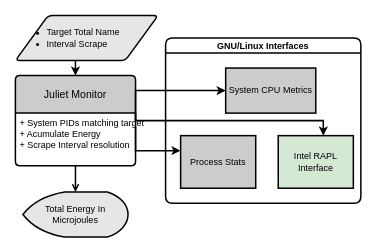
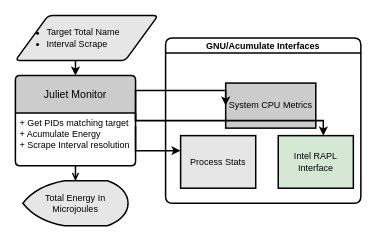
- <mxCell id="6" value="GNU/Linux Interfaces" style="swimlane;startSize=20;horizontal=1;containerType=tree;newEdgeStyle={&quot;edgeStyle&quot;:&quot;elbowEdgeStyle&quot;,&quot;startArrow&quot;:&quot;none&quot;,&quot;endArrow&quot;:&quot;none&quot;};strokeWidth=2;rounded=1;" vertex="1" parent="1"><mxGeometry x="220" y="50" width="260" height="220" as="geometry" /></mxCell>
+ <mxCell id="6" value="GNU/Acumulate Interfaces" style="swimlane;startSize=20;horizontal=1;containerType=tree;newEdgeStyle={&quot;edgeStyle&quot;:&quot;elbowEdgeStyle&quot;,&quot;startArrow&quot;:&quot;none&quot;,&quot;endArrow&quot;:&quot;none&quot;};strokeWidth=2;rounded=1;" vertex="1" parent="1"><mxGeometry x="220" y="50" width="260" height="220" as="geometry" /></mxCell>
- <mxCell id="7" value="System CPU Metrics" style="whiteSpace=wrap;html=1;align=center;treeFolding=1;treeMoving=1;newEdgeStyle={&quot;edgeStyle&quot;:&quot;elbowEdgeStyle&quot;,&quot;startArrow&quot;:&quot;none&quot;,&quot;endArrow&quot;:&quot;none&quot;};strokeWidth=2;gradientColor=none;fillColor=#CCCCCC;fillStyle=auto;" vertex="1" parent="6"><mxGeometry x="80" y="40" width="120" height="60" as="geometry" /></mxCell>
+ <mxCell id="7" value="System CPU Metrics" style="whiteSpace=wrap;html=1;align=center;treeFolding=1;treeMoving=1;newEdgeStyle={&quot;edgeStyle&quot;:&quot;elbowEdgeStyle&quot;,&quot;startArrow&quot;:&quot;none&quot;,&quot;endArrow&quot;:&quot;none&quot;};strokeWidth=2;gradientColor=none;fillColor=#CCCCCC;fillStyle=auto;" vertex="1" parent="6"><mxGeometry x="80" y="60" width="120" height="60" as="geometry" /></mxCell>
- <mxCell id="3" value="+ System PIDs matching target&lt;br&gt;+ Acumulate Energy&lt;br&gt;+ Scrape Interval resolution" style="align=left;strokeColor=none;fillColor=none;spacingLeft=4;fontSize=12;verticalAlign=top;resizable=0;rotatable=0;part=1;html=1;" vertex="1" parent="2"><mxGeometry y="50" width="160" height="70" as="geometry" /></mxCell>
+ <mxCell id="3" value="+ Get PIDs matching target&lt;br&gt;+ Acumulate Energy&lt;br&gt;+ Scrape Interval resolution" style="align=left;strokeColor=none;fillColor=none;spacingLeft=4;fontSize=12;verticalAlign=top;resizable=0;rotatable=0;part=1;html=1;" vertex="1" parent="2"><mxGeometry y="50" width="160" height="70" as="geometry" /></mxCell>
- <mxCell id="8" value="Process Stats" style="whiteSpace=wrap;html=1;align=center;verticalAlign=middle;treeFolding=1;treeMoving=1;newEdgeStyle={&quot;edgeStyle&quot;:&quot;elbowEdgeStyle&quot;,&quot;startArrow&quot;:&quot;none&quot;,&quot;endArrow&quot;:&quot;none&quot;};strokeWidth=2;fillColor=#CCCCCC;" vertex="1" parent="6"><mxGeometry x="20" y="130" width="100" height="70" as="geometry" /></mxCell>
+ <mxCell id="8" value="Process Stats" style="whiteSpace=wrap;html=1;align=center;verticalAlign=middle;treeFolding=1;treeMoving=1;newEdgeStyle={&quot;edgeStyle&quot;:&quot;elbowEdgeStyle&quot;,&quot;startArrow&quot;:&quot;none&quot;,&quot;endArrow&quot;:&quot;none&quot;};strokeWidth=2;fillColor=#e6e6e6;" vertex="1" parent="6"><mxGeometry x="20" y="130" width="100" height="70" as="geometry" /></mxCell>
- <mxCell id="13" value="Total Energy In Microjoules" style="strokeWidth=2;html=1;shape=mxgraph.flowchart.display;whiteSpace=wrap;fillColor=#E6E6E6;" vertex="1" parent="1"><mxGeometry x="30" y="255" width="140" height="60" as="geometry" /></mxCell>
+ <mxCell id="13" value="Total Energy In Microjoules" style="strokeWidth=2;html=1;shape=mxgraph.flowchart.display;whiteSpace=wrap;fillColor=#E6E6E6;" vertex="1" parent="1"><mxGeometry x="30" y="240" width="140" height="60" as="geometry" /></mxCell>
